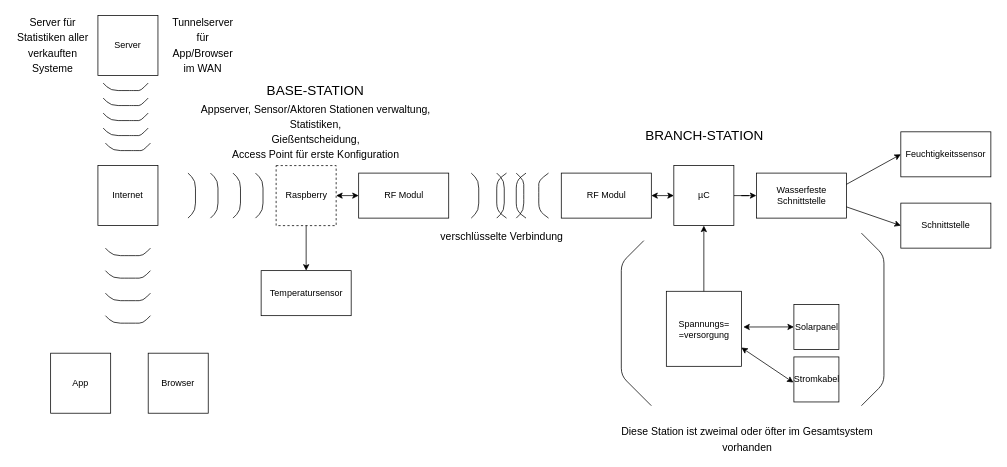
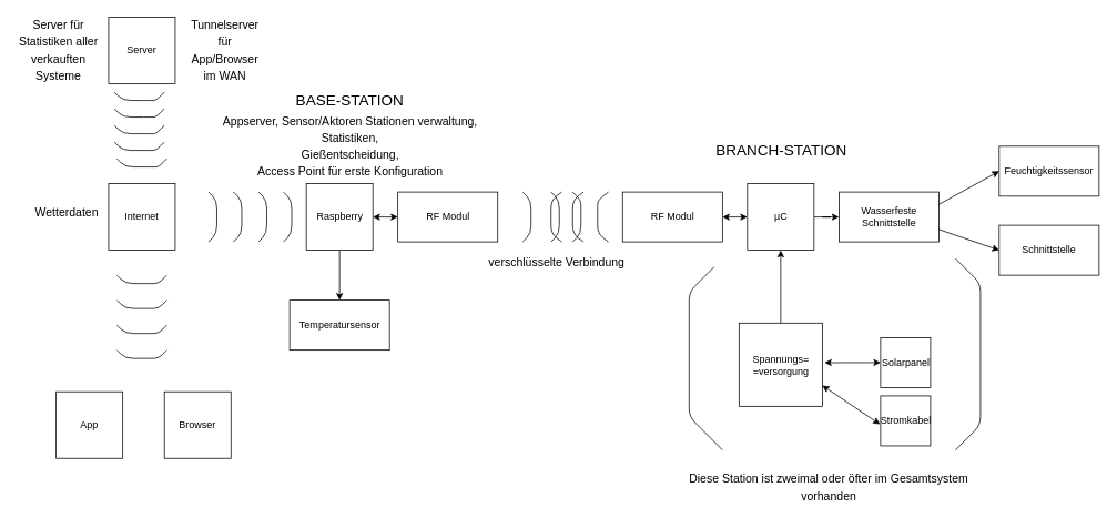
+ <mxCell id="49" value="&lt;font style=&quot;font-size: 14px&quot;&gt;Wetterdaten&lt;br&gt;&lt;/font&gt;" style="text;html=1;strokeColor=none;fillColor=none;align=center;verticalAlign=middle;whiteSpace=wrap;rounded=0;fontSize=17;" parent="1" vertex="1"><mxGeometry x="30" y="240" width="100" height="30" as="geometry" /></mxCell>
- <mxCell id="2" value="Raspberry" style="whiteSpace=wrap;html=1;aspect=fixed;dashed=1;" parent="1" vertex="1"><mxGeometry x="367.5" y="220" width="80" height="80" as="geometry" /></mxCell>
+ <mxCell id="2" value="Raspberry" style="whiteSpace=wrap;html=1;aspect=fixed;" parent="1" vertex="1"><mxGeometry x="367.5" y="220" width="80" height="80" as="geometry" /></mxCell>
